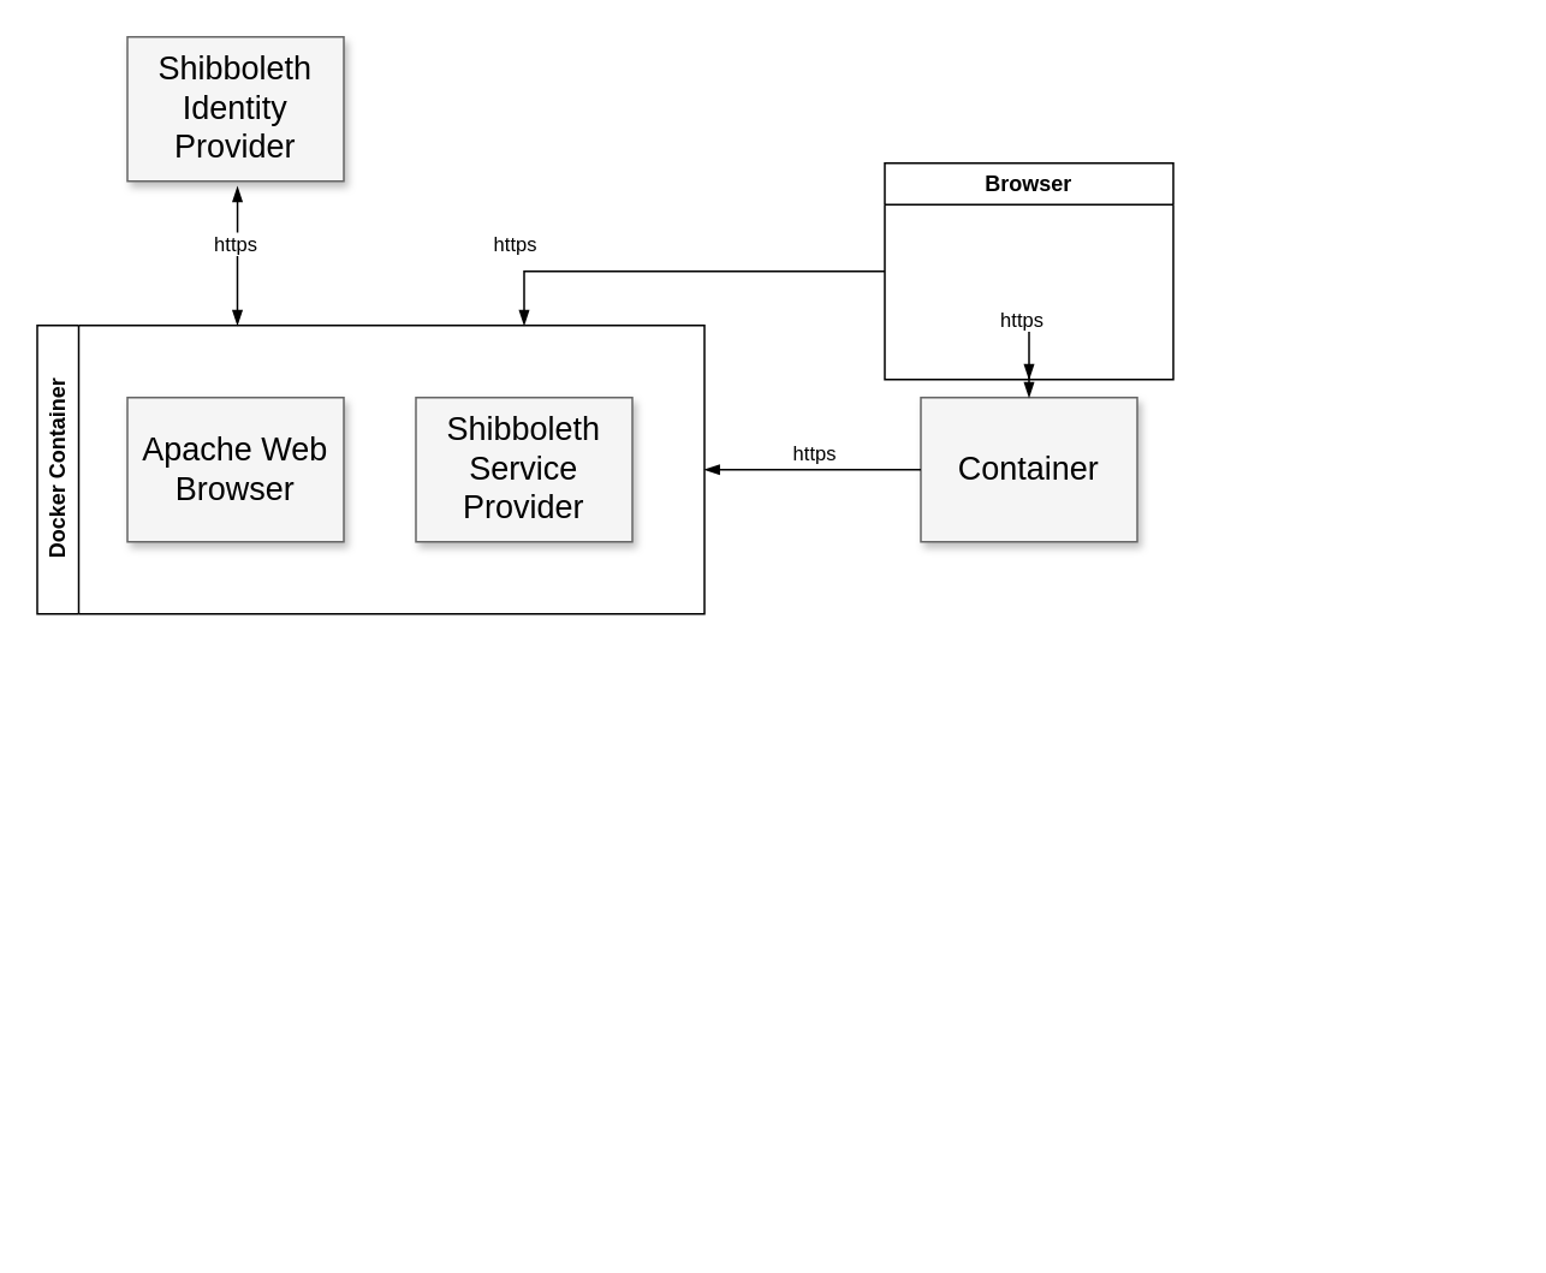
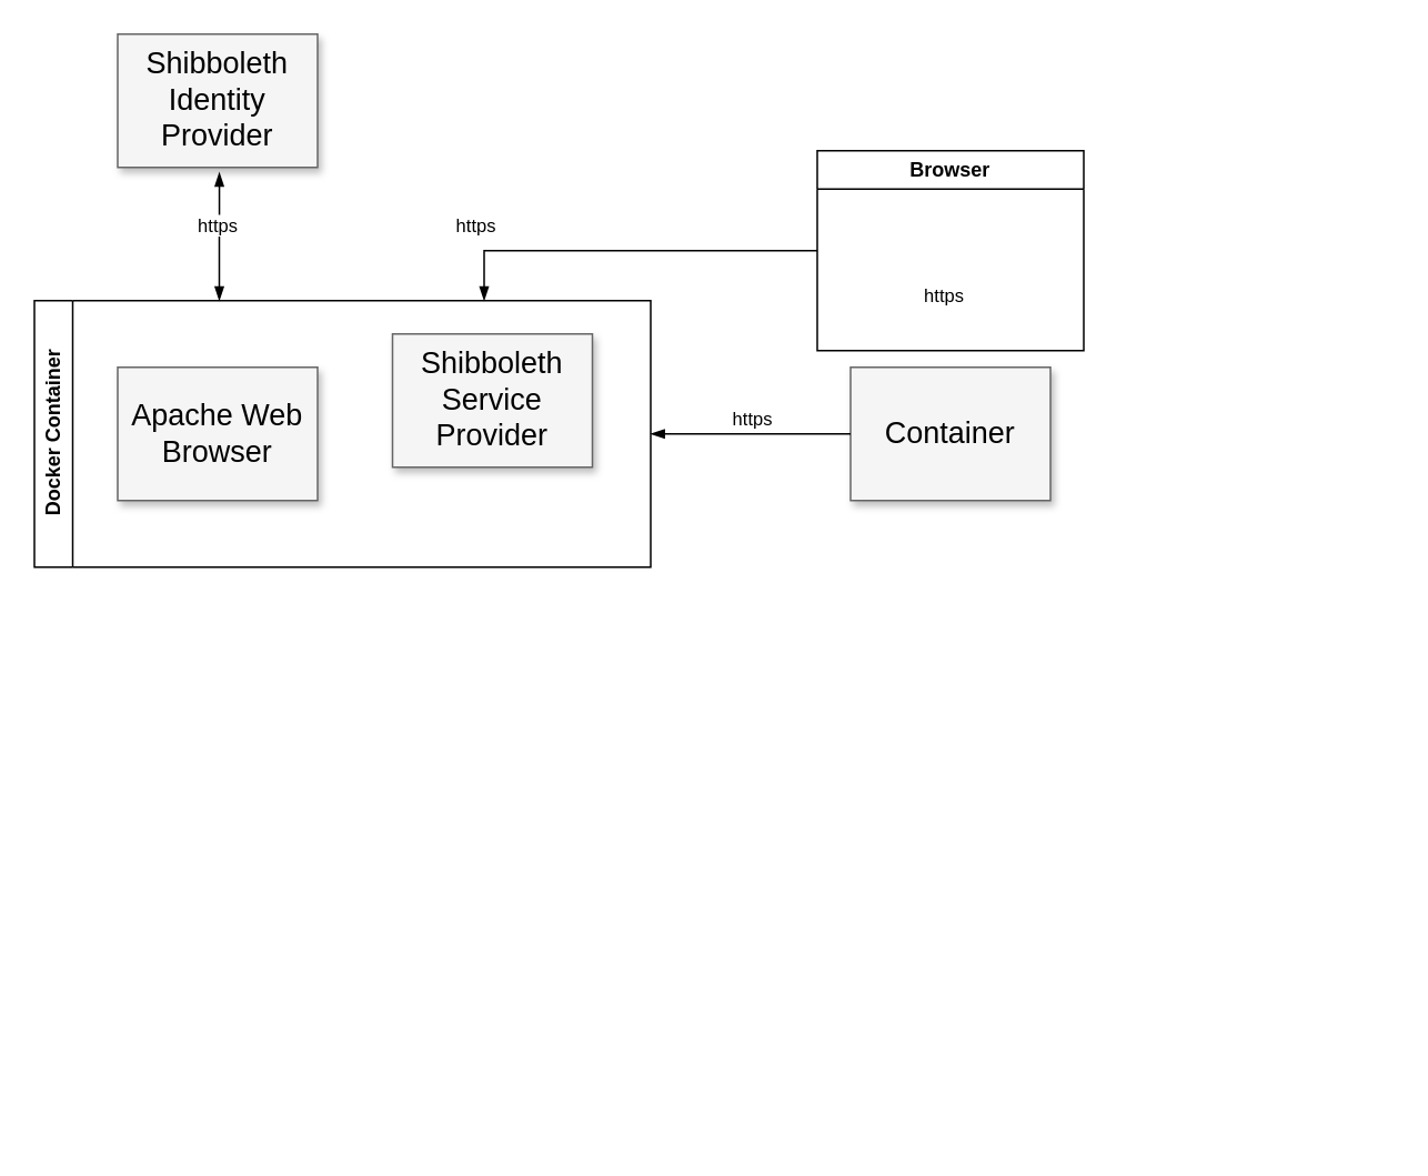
- <mxCell id="11" value="" style="edgeStyle=elbowEdgeStyle;rounded=0;html=1;startArrow=blockThin;startFill=1;jettySize=auto;orthogonalLoop=1;fontSize=18;exitX=0.5;exitY=1;exitDx=0;exitDy=0;entryX=0.5;entryY=0;entryDx=0;entryDy=0;endArrow=blockThin;endFill=1;elbow=horizontal;" edge="1" parent="1" source="7" target="6"><mxGeometry relative="1" as="geometry"><mxPoint x="141.04" y="113.04" as="sourcePoint" /><mxPoint x="140.5" y="190" as="targetPoint" /><Array as="points"><mxPoint x="570" y="180" /><mxPoint x="825" y="674" /></Array></mxGeometry></mxCell>
- <mxCell id="3" value="Shibboleth Service Provider" style="whiteSpace=wrap;html=1;shadow=1;fontSize=18;fillColor=#f5f5f5;strokeColor=#666666;" parent="1" vertex="1"><mxGeometry x="230" y="220" width="120" height="80" as="geometry" /></mxCell>
+ <mxCell id="3" value="Shibboleth Service Provider" style="whiteSpace=wrap;html=1;shadow=1;fontSize=18;fillColor=#f5f5f5;strokeColor=#666666;" parent="1" vertex="1"><mxGeometry x="235" y="200" width="120" height="80" as="geometry" /></mxCell>
